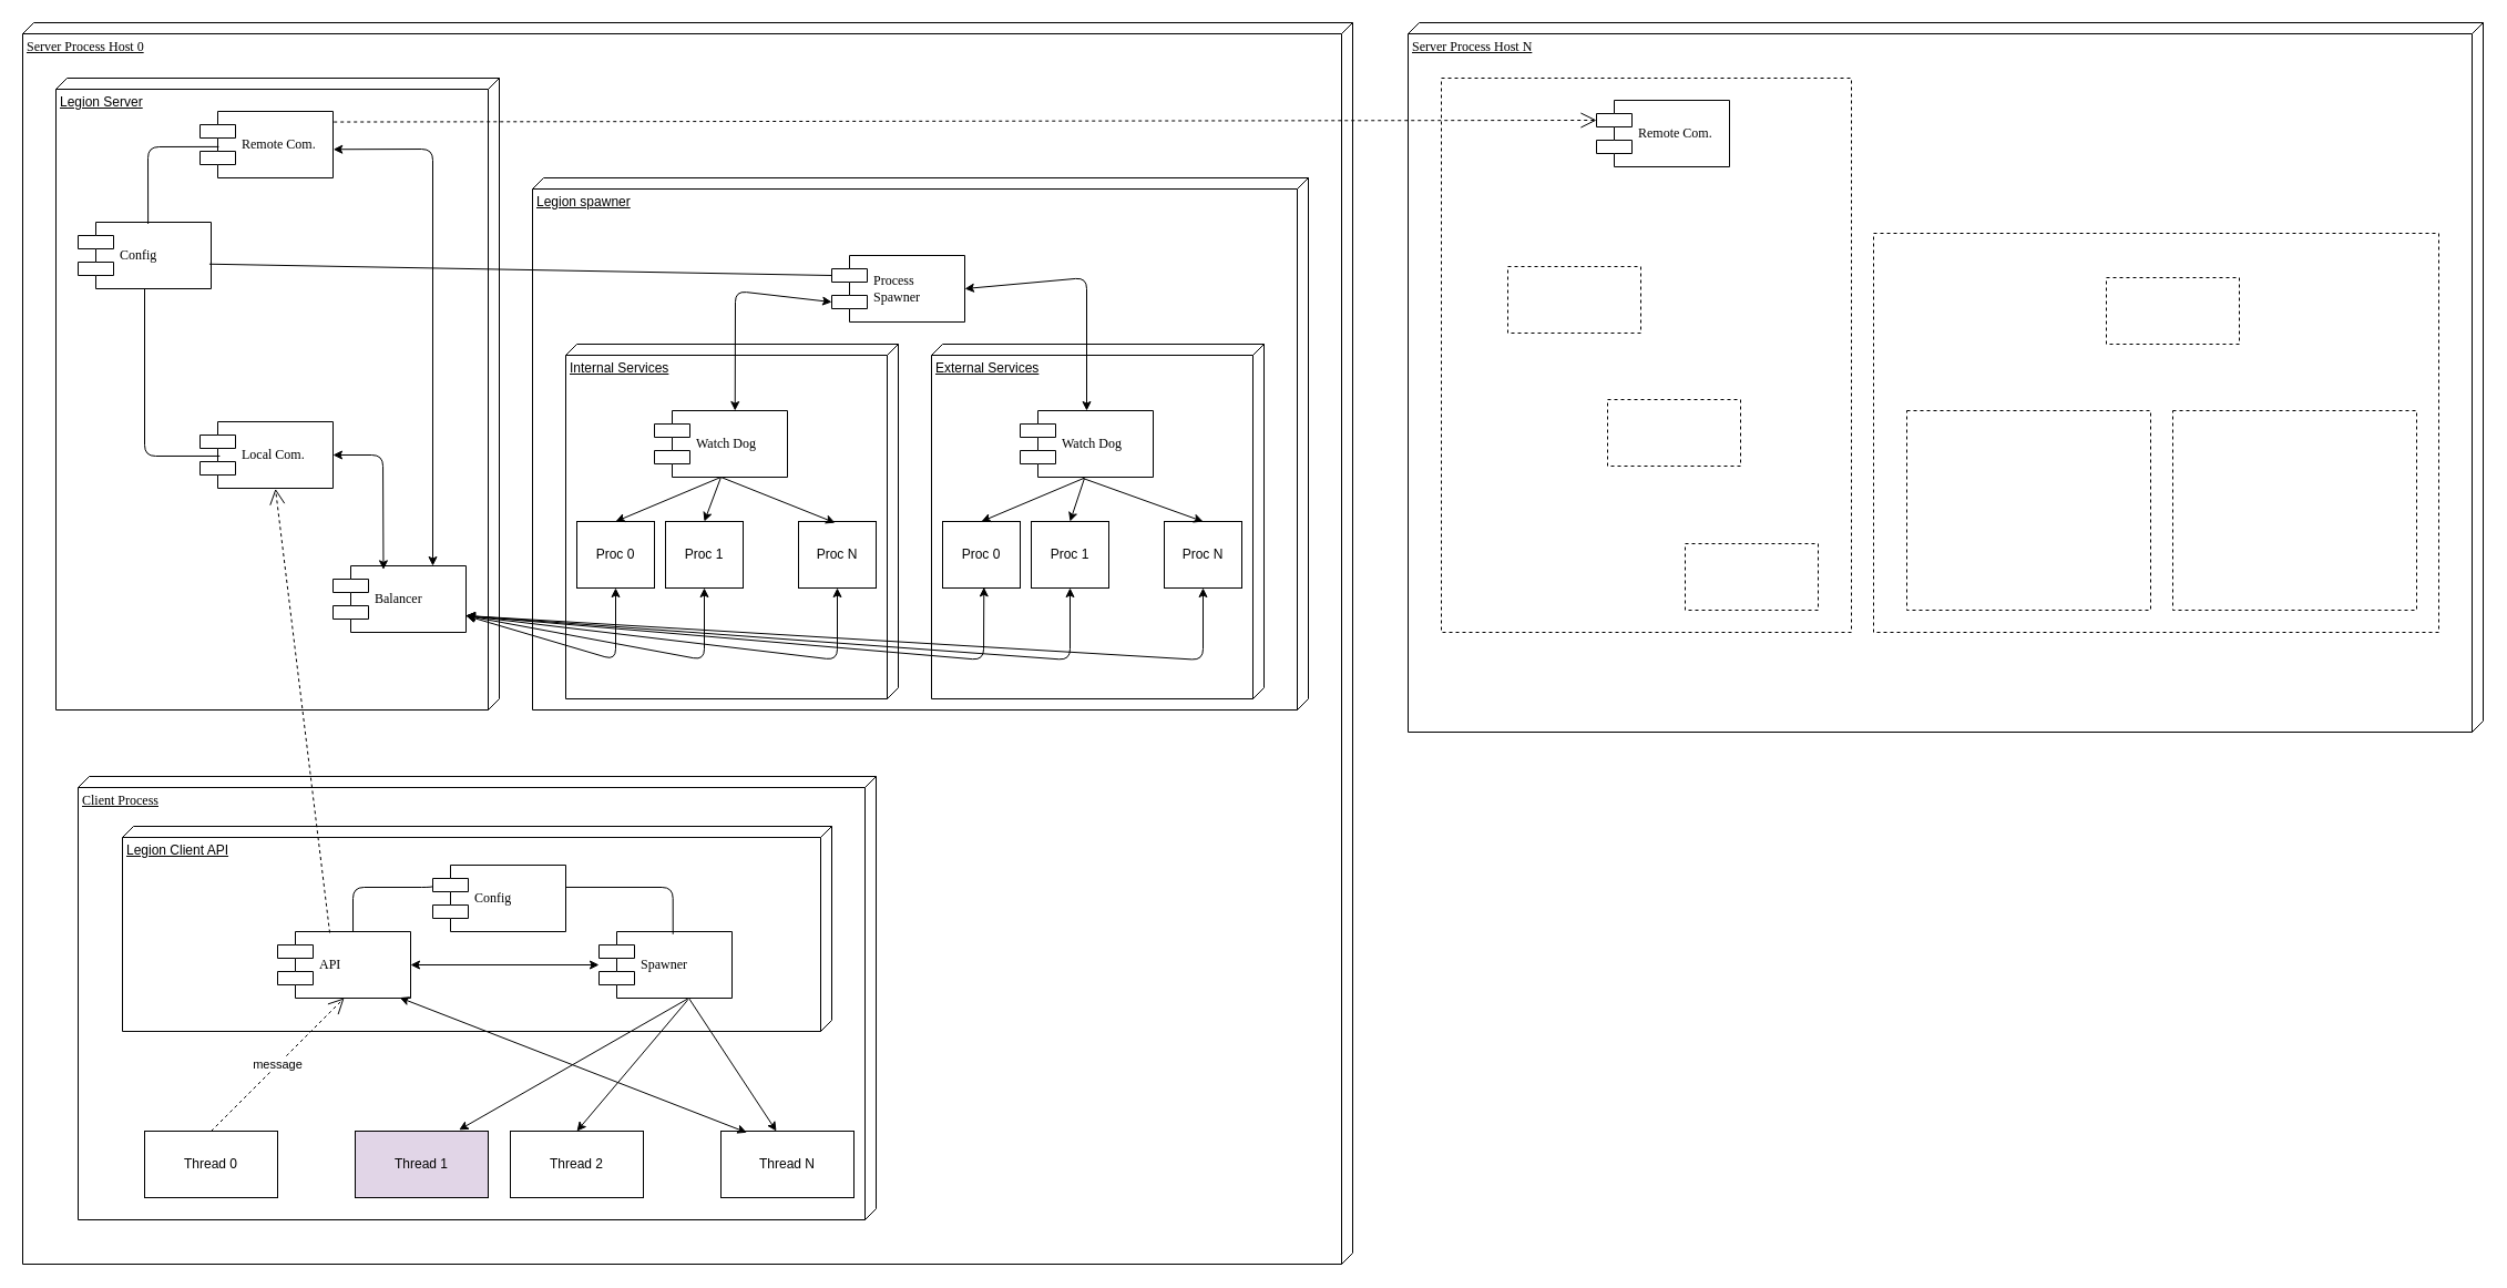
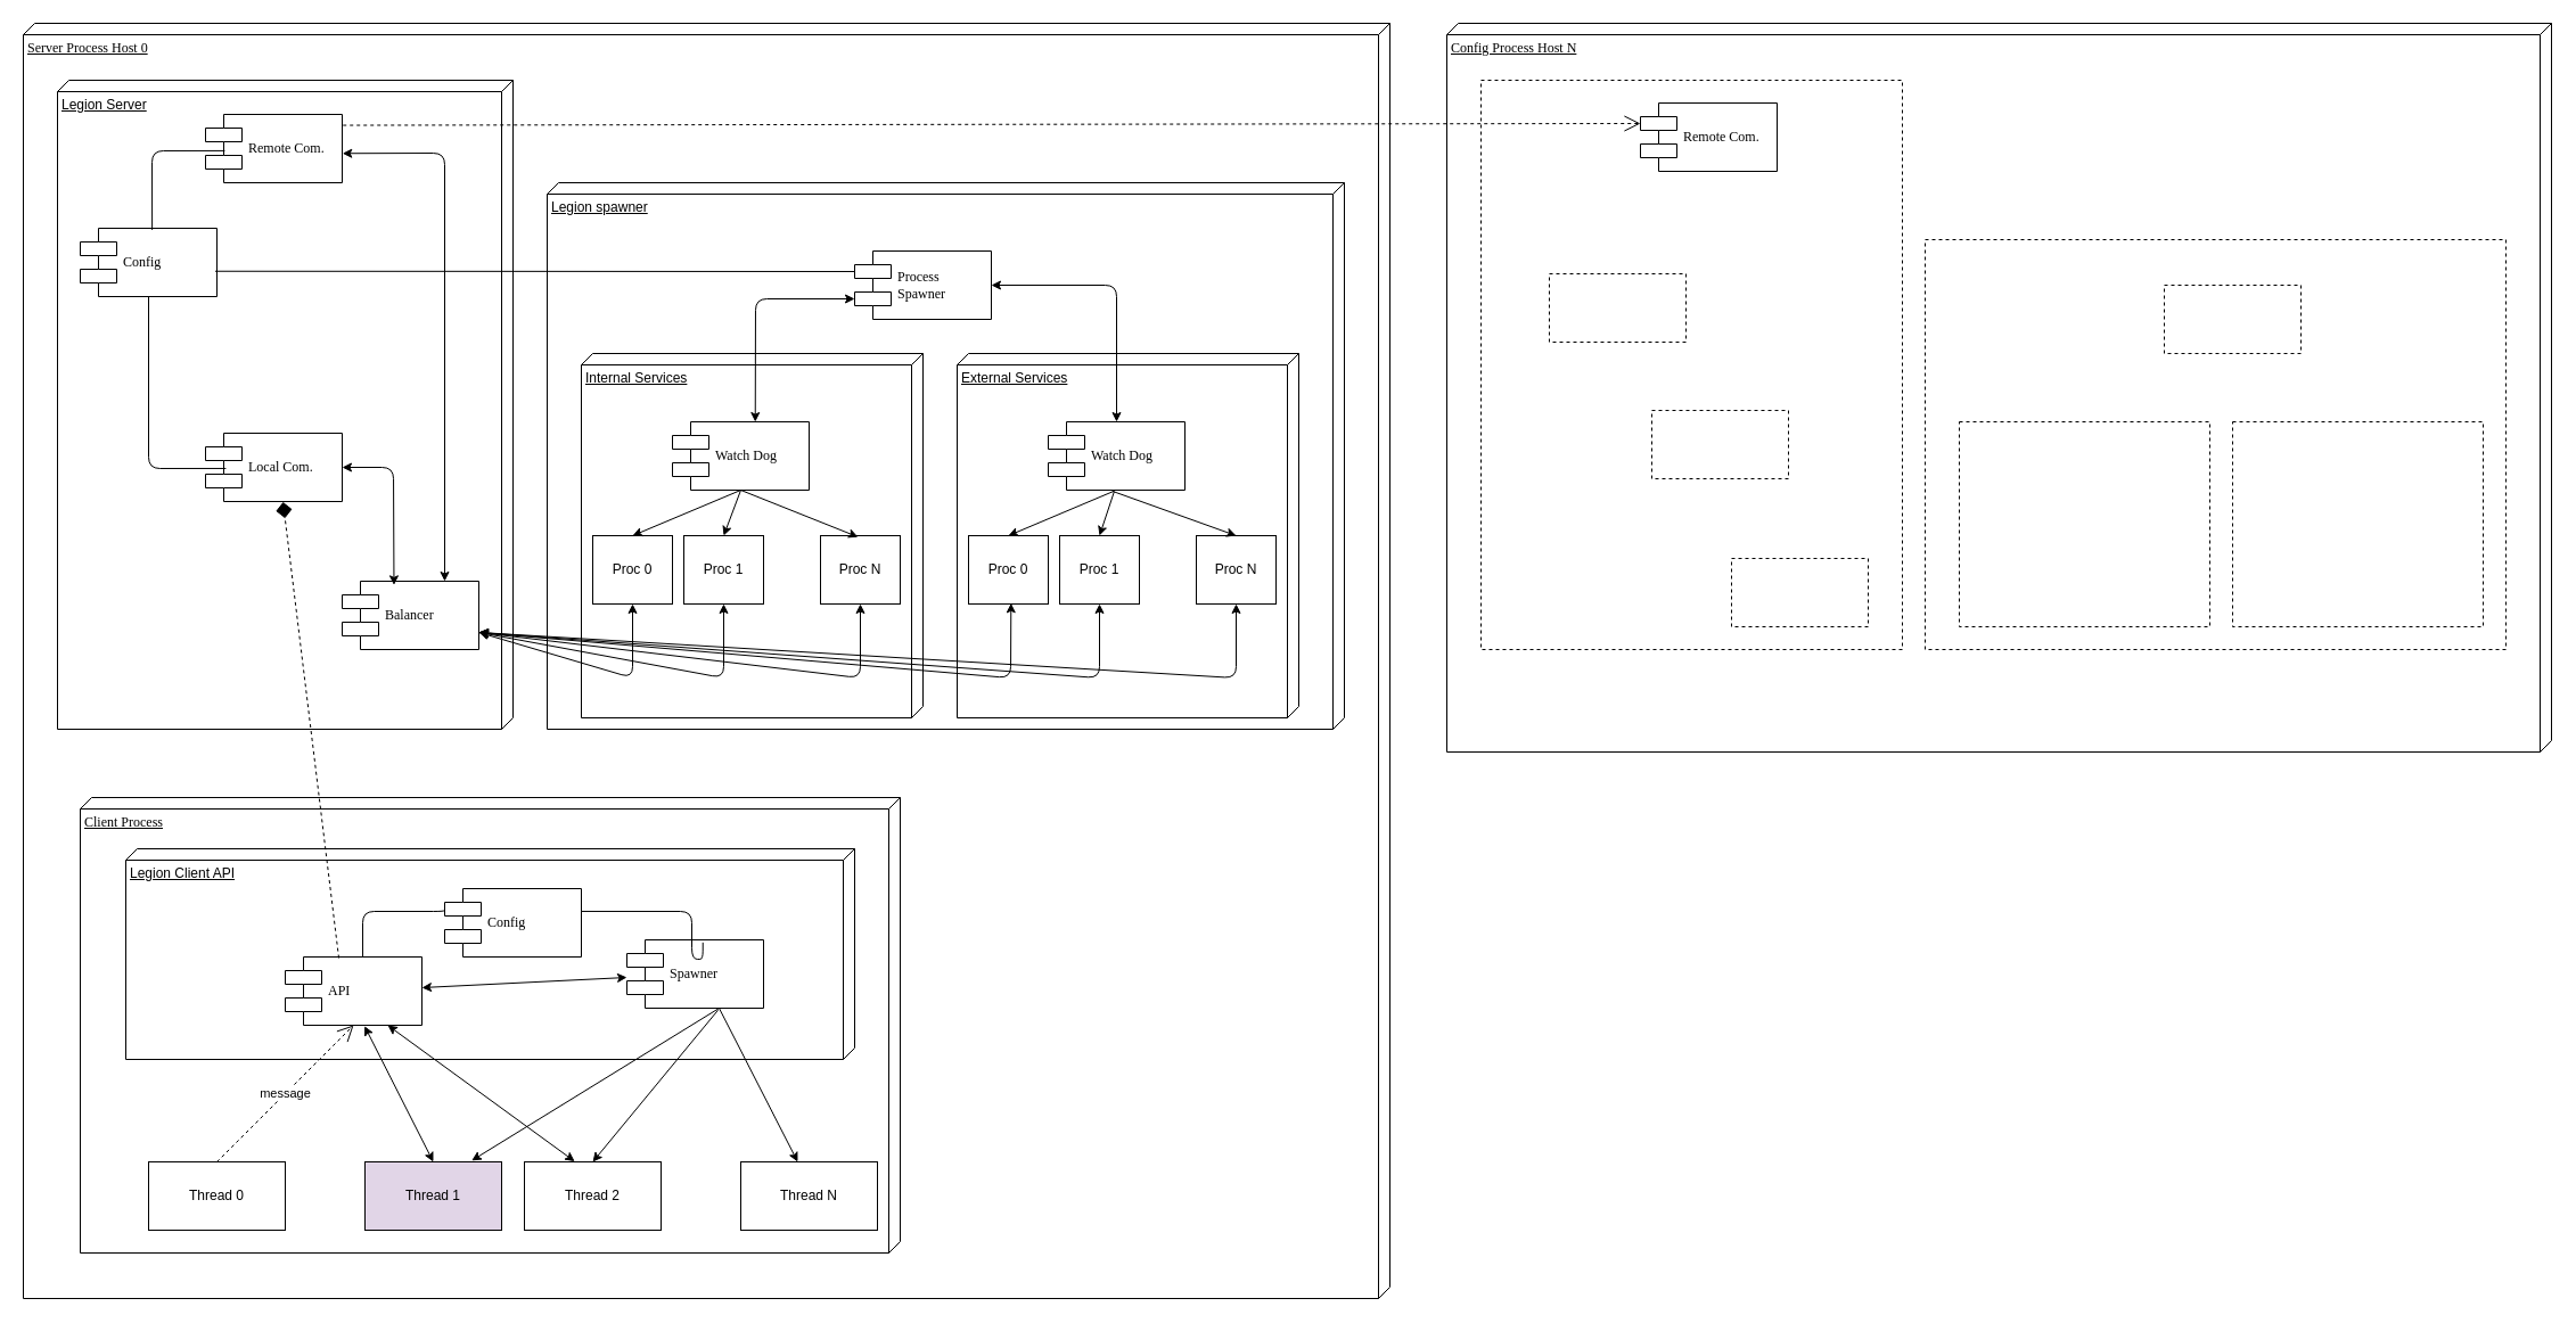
- <mxCell id="2" value="Server Process Host N" style="verticalAlign=top;align=left;spacingTop=8;spacingLeft=2;spacingRight=12;shape=cube;size=10;direction=south;fontStyle=4;html=1;rounded=0;shadow=0;comic=0;labelBackgroundColor=none;strokeWidth=1;fontFamily=Verdana;fontSize=12" parent="1" vertex="1"><mxGeometry x="1270" y="20" width="970" height="640" as="geometry" /></mxCell>
+ <mxCell id="2" value="Config Process Host N" style="verticalAlign=top;align=left;spacingTop=8;spacingLeft=2;spacingRight=12;shape=cube;size=10;direction=south;fontStyle=4;html=1;rounded=0;shadow=0;comic=0;labelBackgroundColor=none;strokeWidth=1;fontFamily=Verdana;fontSize=12" parent="1" vertex="1"><mxGeometry x="1270" y="20" width="970" height="640" as="geometry" /></mxCell>
- <mxCell id="39" value="&lt;div&gt;Process&lt;/div&gt;&lt;div&gt;Spawner&lt;/div&gt;" style="shape=component;align=left;spacingLeft=36;rounded=0;shadow=0;comic=0;labelBackgroundColor=none;strokeWidth=1;fontFamily=Verdana;fontSize=12;html=1;" parent="1" vertex="1"><mxGeometry x="750" y="230" width="120" height="60" as="geometry" /></mxCell>
+ <mxCell id="39" value="&lt;div&gt;Process&lt;/div&gt;&lt;div&gt;Spawner&lt;/div&gt;" style="shape=component;align=left;spacingLeft=36;rounded=0;shadow=0;comic=0;labelBackgroundColor=none;strokeWidth=1;fontFamily=Verdana;fontSize=12;html=1;" parent="1" vertex="1"><mxGeometry x="750" y="220" width="120" height="60" as="geometry" /></mxCell>
- <mxCell id="19" value="" style="endArrow=open;endSize=12;dashed=1;html=1;exitX=0.392;exitY=0.017;exitDx=0;exitDy=0;exitPerimeter=0;entryX=0.567;entryY=1.007;entryDx=0;entryDy=0;entryPerimeter=0;" parent="1" source="9" target="8" edge="1"><mxGeometry width="160" relative="1" as="geometry"><mxPoint x="150" y="610" as="sourcePoint" /><mxPoint x="310" y="610" as="targetPoint" /></mxGeometry></mxCell>
+ <mxCell id="19" value="" style="endArrow=diamond;endSize=12;dashed=1;html=1;exitX=0.392;exitY=0.017;exitDx=0;exitDy=0;exitPerimeter=0;entryX=0.567;entryY=1.007;entryDx=0;entryDy=0;entryPerimeter=0;" parent="1" source="9" target="8" edge="1"><mxGeometry width="160" relative="1" as="geometry"><mxPoint x="150" y="610" as="sourcePoint" /><mxPoint x="310" y="610" as="targetPoint" /></mxGeometry></mxCell>
- <mxCell id="11" value="Spawner" style="shape=component;align=left;spacingLeft=36;rounded=0;shadow=0;comic=0;labelBackgroundColor=none;strokeWidth=1;fontFamily=Verdana;fontSize=12;html=1;" parent="1" vertex="1"><mxGeometry x="540" y="840" width="120" height="60" as="geometry" /></mxCell>
+ <mxCell id="11" value="Spawner" style="shape=component;align=left;spacingLeft=36;rounded=0;shadow=0;comic=0;labelBackgroundColor=none;strokeWidth=1;fontFamily=Verdana;fontSize=12;html=1;" parent="1" vertex="1"><mxGeometry x="550" y="825" width="120" height="60" as="geometry" /></mxCell>
+ <mxCell id="25" value="" style="endArrow=classic;startArrow=classic;html=1;exitX=0.368;exitY=-0.007;exitDx=0;exitDy=0;exitPerimeter=0;entryX=0.75;entryY=1;entryDx=0;entryDy=0;" parent="1" source="22" target="9" edge="1"><mxGeometry width="50" height="50" relative="1" as="geometry"><mxPoint x="420" y="960" as="sourcePoint" /><mxPoint x="470" y="910" as="targetPoint" /></mxGeometry></mxCell>
- <mxCell id="26" value="" style="endArrow=classic;startArrow=classic;html=1;exitX=0.194;exitY=0.021;exitDx=0;exitDy=0;exitPerimeter=0;entryX=0.918;entryY=0.993;entryDx=0;entryDy=0;entryPerimeter=0;" parent="1" source="23" target="9" edge="1"><mxGeometry width="50" height="50" relative="1" as="geometry"><mxPoint x="470" y="950" as="sourcePoint" /><mxPoint x="520" y="900" as="targetPoint" /></mxGeometry></mxCell>
+ <mxCell id="24" value="" style="endArrow=classic;startArrow=classic;html=1;exitX=0.5;exitY=0;exitDx=0;exitDy=0;entryX=0.58;entryY=1.012;entryDx=0;entryDy=0;entryPerimeter=0;" parent="1" source="21" target="9" edge="1"><mxGeometry width="50" height="50" relative="1" as="geometry"><mxPoint x="330" y="990" as="sourcePoint" /><mxPoint x="380" y="940" as="targetPoint" /></mxGeometry></mxCell>
